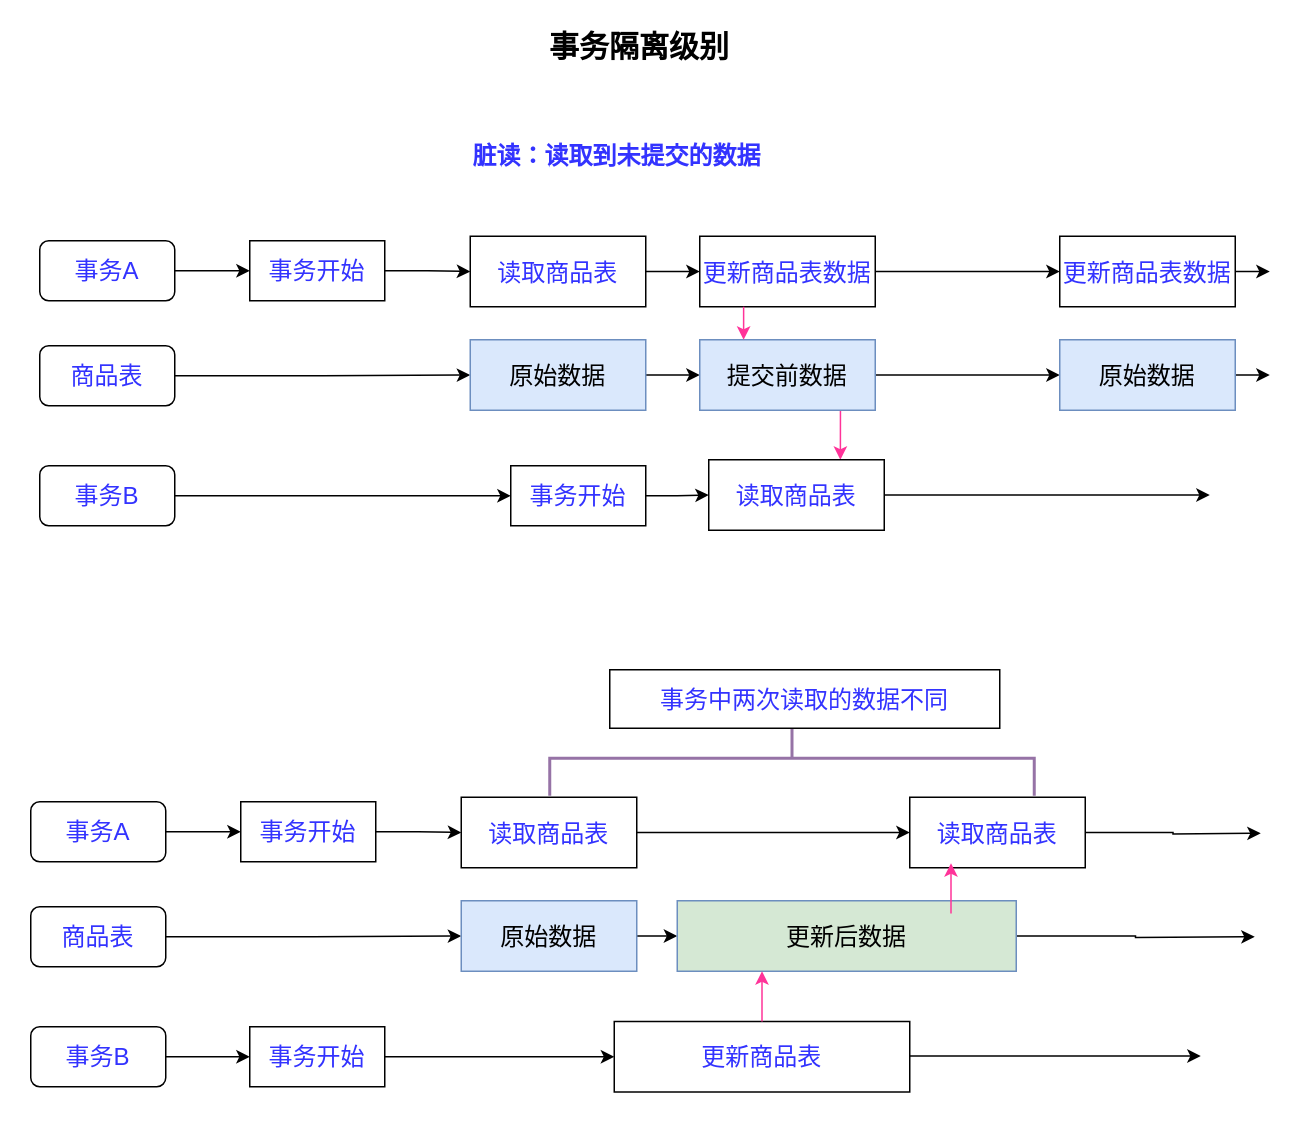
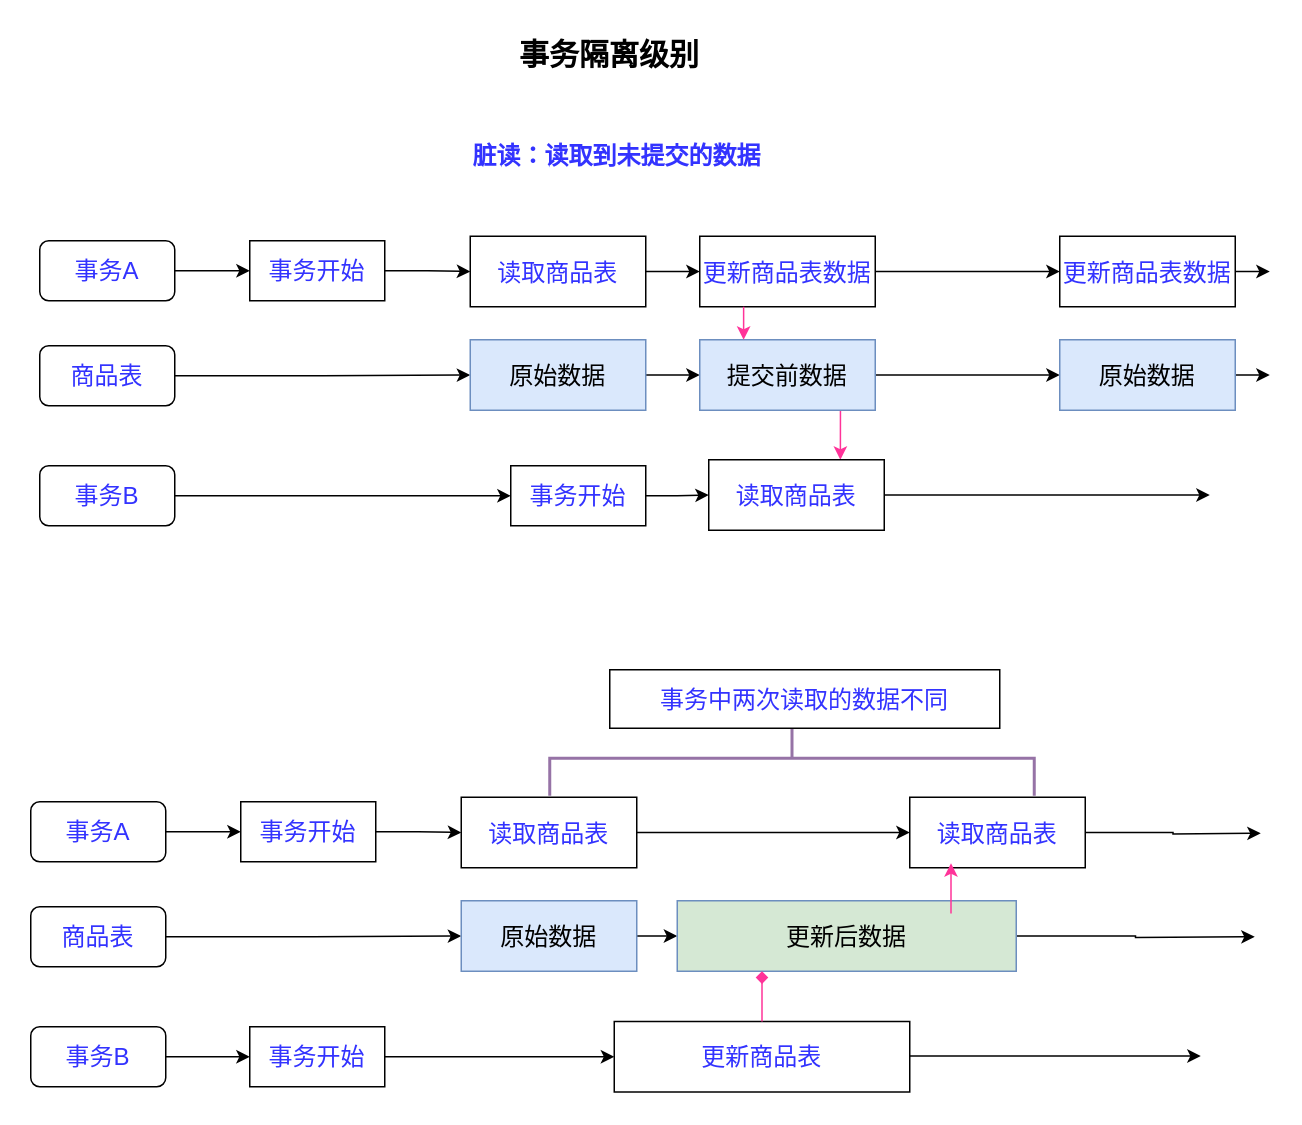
- <mxCell id="2" value="事务隔离级别" style="text;html=1;strokeColor=none;fillColor=none;align=center;verticalAlign=middle;whiteSpace=wrap;rounded=0;fontStyle=1;fontSize=20;" vertex="1" parent="1"><mxGeometry x="306" y="15" width="240" height="30" as="geometry" /></mxCell>
+ <mxCell id="2" value="事务隔离级别" style="text;html=1;strokeColor=none;fillColor=none;align=center;verticalAlign=middle;whiteSpace=wrap;rounded=0;fontStyle=1;fontSize=20;" vertex="1" parent="1"><mxGeometry x="286" y="20" width="240" height="30" as="geometry" /></mxCell>
- <mxCell id="50" value="" style="endArrow=classic;html=1;rounded=0;fontSize=16;fontColor=#3333FF;strokeColor=#FF3399;exitX=0.5;exitY=0;exitDx=0;exitDy=0;entryX=0.25;entryY=1;entryDx=0;entryDy=0;" edge="1" parent="1" source="49" target="41"><mxGeometry width="50" height="50" relative="1" as="geometry"><mxPoint x="406" y="612" as="sourcePoint" /><mxPoint x="456" y="562" as="targetPoint" /></mxGeometry></mxCell>
+ <mxCell id="50" value="" style="endArrow=diamond;html=1;rounded=0;fontSize=16;fontColor=#3333FF;strokeColor=#FF3399;exitX=0.5;exitY=0;exitDx=0;exitDy=0;entryX=0.25;entryY=1;entryDx=0;entryDy=0;" edge="1" parent="1" source="49" target="41"><mxGeometry width="50" height="50" relative="1" as="geometry"><mxPoint x="406" y="612" as="sourcePoint" /><mxPoint x="456" y="562" as="targetPoint" /></mxGeometry></mxCell>
